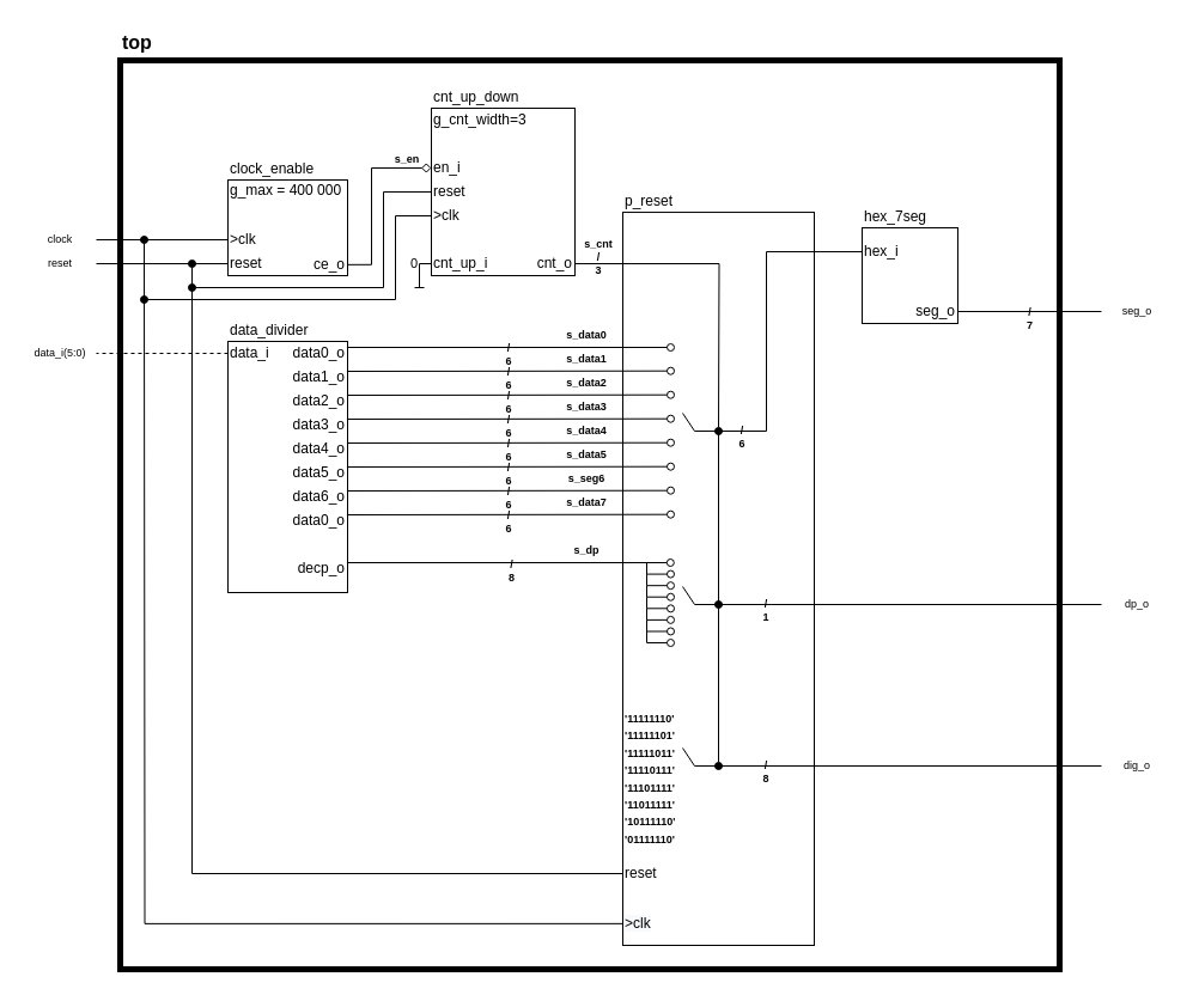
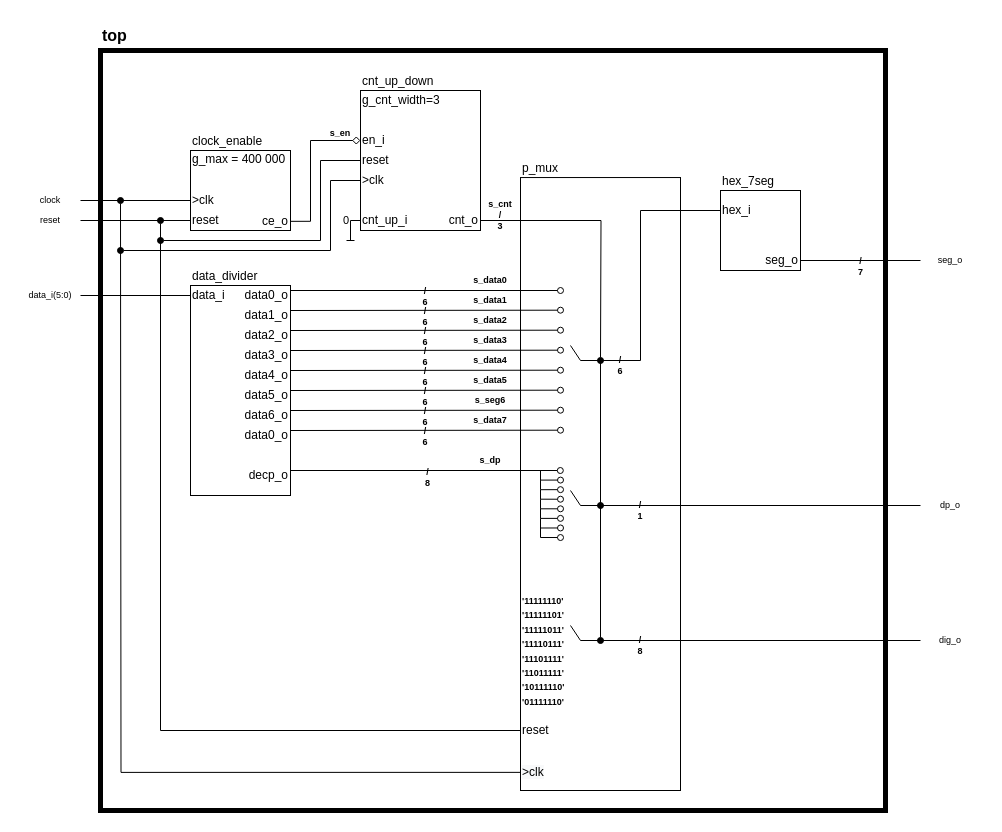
- <mxCell id="7" value="p_reset" style="text;html=1;strokeColor=none;fillColor=none;align=left;verticalAlign=bottom;whiteSpace=wrap;rounded=0;" parent="5" vertex="1"><mxGeometry y="23.637" width="160" height="43.404" as="geometry" /></mxCell>
+ <mxCell id="7" value="p_mux" style="text;html=1;strokeColor=none;fillColor=none;align=left;verticalAlign=bottom;whiteSpace=wrap;rounded=0;" parent="5" vertex="1"><mxGeometry y="23.637" width="160" height="43.404" as="geometry" /></mxCell>
- <mxCell id="79" style="edgeStyle=orthogonalEdgeStyle;rounded=0;orthogonalLoop=1;jettySize=auto;html=1;exitX=0;exitY=0.5;exitDx=0;exitDy=0;endArrow=none;endFill=0;entryX=1;entryY=0.5;entryDx=0;entryDy=0;dashed=1;" parent="1" source="68" target="80" edge="1"><mxGeometry relative="1" as="geometry"><mxPoint x="80" y="295" as="targetPoint" /></mxGeometry></mxCell>
+ <mxCell id="79" style="edgeStyle=orthogonalEdgeStyle;rounded=0;orthogonalLoop=1;jettySize=auto;html=1;exitX=0;exitY=0.5;exitDx=0;exitDy=0;endArrow=none;endFill=0;entryX=1;entryY=0.5;entryDx=0;entryDy=0;" parent="1" source="68" target="80" edge="1"><mxGeometry relative="1" as="geometry"><mxPoint x="80" y="295" as="targetPoint" /></mxGeometry></mxCell>
